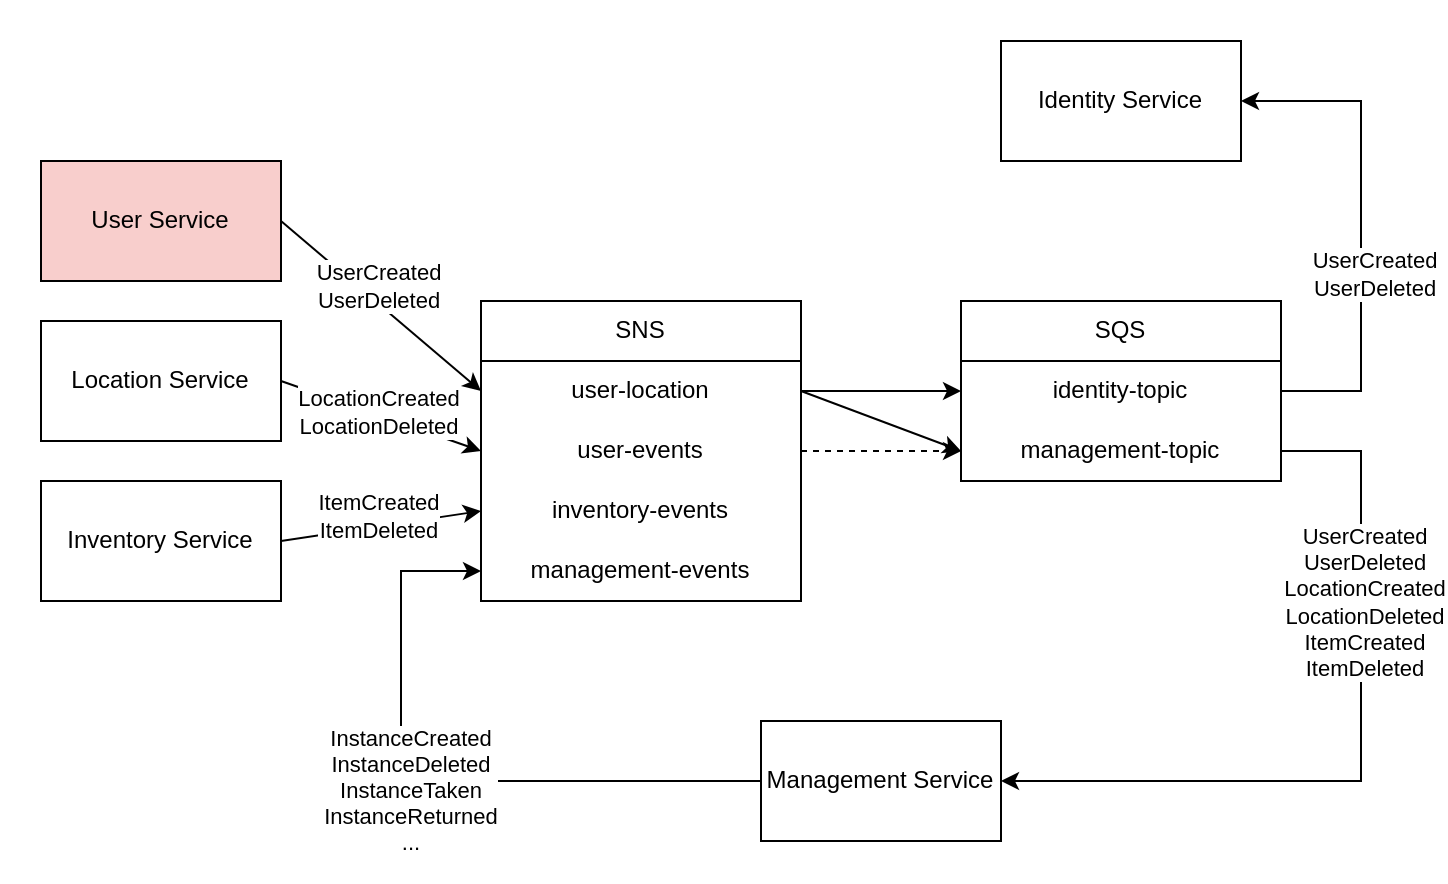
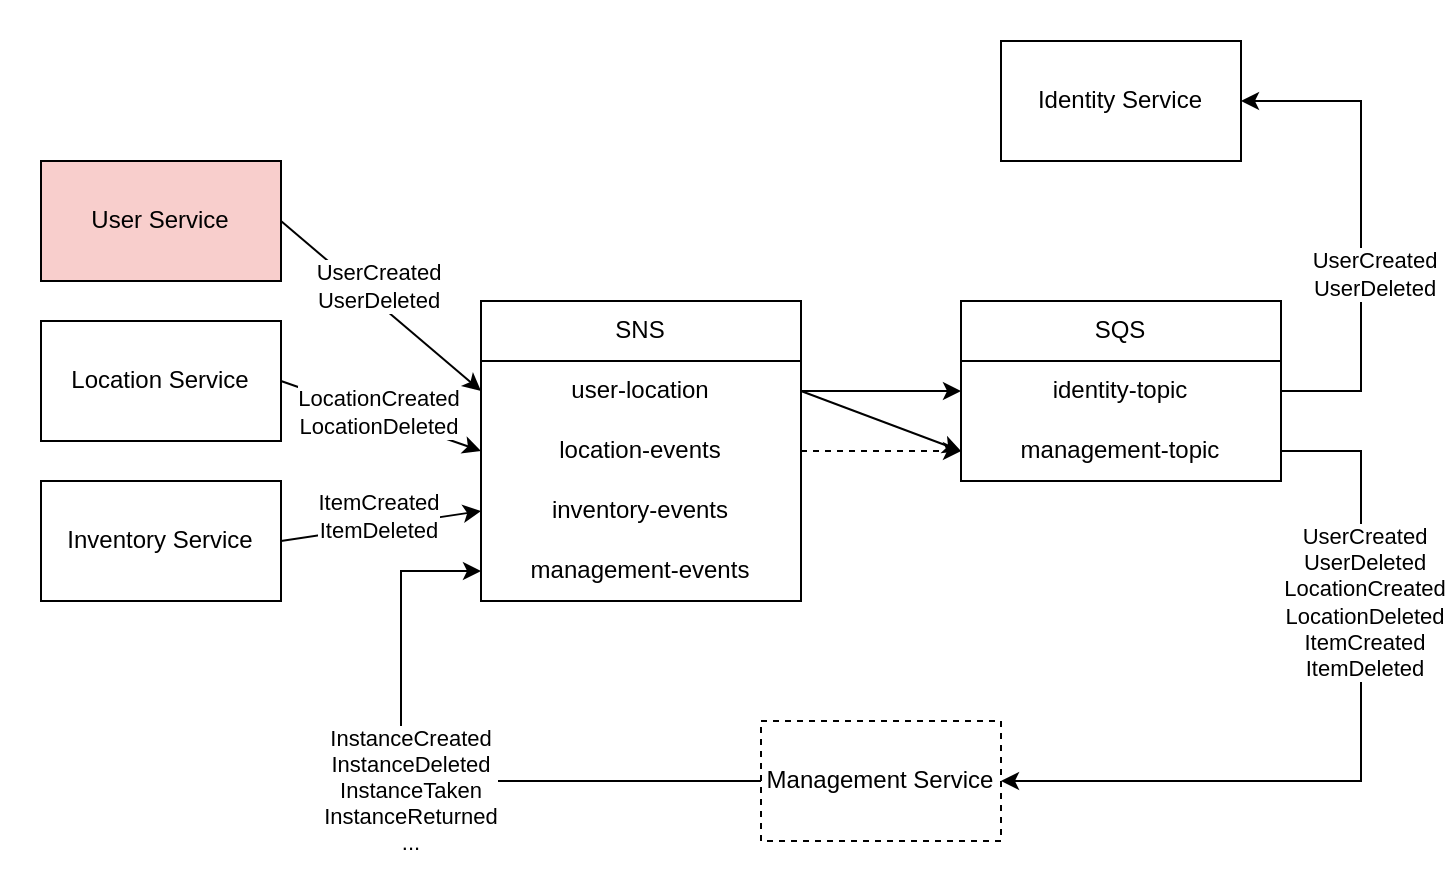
- <mxCell id="11" value="user-events" style="text;strokeColor=none;fillColor=none;align=center;verticalAlign=middle;spacingLeft=4;spacingRight=4;overflow=hidden;points=[[0,0.5],[1,0.5]];portConstraint=eastwest;rotatable=0;whiteSpace=wrap;html=1;" parent="9" vertex="1"><mxGeometry y="60" width="160" height="30" as="geometry" /></mxCell>
+ <mxCell id="11" value="location-events" style="text;strokeColor=none;fillColor=none;align=center;verticalAlign=middle;spacingLeft=4;spacingRight=4;overflow=hidden;points=[[0,0.5],[1,0.5]];portConstraint=eastwest;rotatable=0;whiteSpace=wrap;html=1;" parent="9" vertex="1"><mxGeometry y="60" width="160" height="30" as="geometry" /></mxCell>
- <mxCell id="6" value="Management Service" style="rounded=0;whiteSpace=wrap;html=1;" parent="1" vertex="1"><mxGeometry x="380" y="360" width="120" height="60" as="geometry" /></mxCell>
+ <mxCell id="6" value="Management Service" style="rounded=0;whiteSpace=wrap;html=1;dashed=1;" parent="1" vertex="1"><mxGeometry x="380" y="360" width="120" height="60" as="geometry" /></mxCell>
